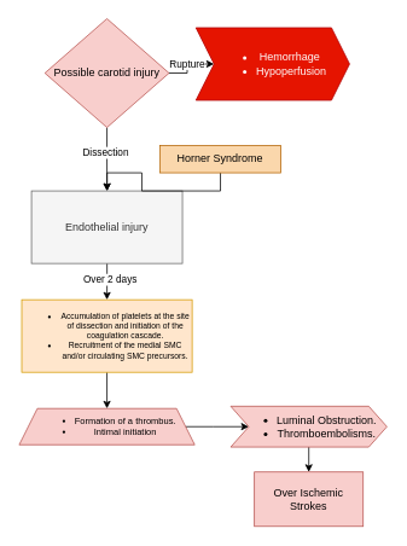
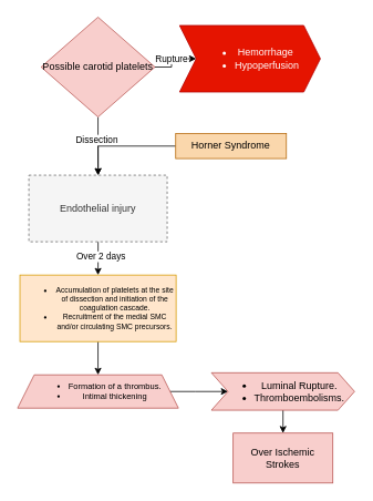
- <mxCell id="5" value="Possible carotid injury" style="rhombus;whiteSpace=wrap;html=1;rounded=0;fillColor=#f8cecc;strokeColor=#b85450;" vertex="1" parent="1"><mxGeometry x="49" y="20" width="137" height="120" as="geometry" /></mxCell>
+ <mxCell id="5" value="Possible carotid platelets" style="rhombus;whiteSpace=wrap;html=1;rounded=0;fillColor=#f8cecc;strokeColor=#b85450;" vertex="1" parent="1"><mxGeometry x="49" y="20" width="137" height="120" as="geometry" /></mxCell>
- <mxCell id="18" value="&lt;span style=&quot;background-color: initial;&quot;&gt;Horner Syndrome&lt;/span&gt;" style="whiteSpace=wrap;html=1;rounded=0;fillColor=#fad7ac;strokeColor=#b46504;" vertex="1" parent="1"><mxGeometry x="176" y="160" width="133.25" height="30" as="geometry" /></mxCell>
+ <mxCell id="18" value="&lt;span style=&quot;background-color: initial;&quot;&gt;Horner Syndrome&lt;/span&gt;" style="whiteSpace=wrap;html=1;rounded=0;fillColor=#fad7ac;strokeColor=#b46504;" vertex="1" parent="1"><mxGeometry x="211" y="160" width="133.25" height="30" as="geometry" /></mxCell>
- <mxCell id="9" value="&lt;span style=&quot;background-color: initial;&quot;&gt;Endothelial injury&lt;/span&gt;" style="whiteSpace=wrap;html=1;rounded=0;fillColor=#f5f5f5;strokeColor=#666666;fontColor=#333333;" vertex="1" parent="1"><mxGeometry x="34.25" y="210" width="166.5" height="80" as="geometry" /></mxCell>
+ <mxCell id="9" value="&lt;span style=&quot;background-color: initial;&quot;&gt;Endothelial injury&lt;/span&gt;" style="whiteSpace=wrap;html=1;rounded=0;fillColor=#f5f5f5;strokeColor=#666666;fontColor=#333333;dashed=1;" vertex="1" parent="1"><mxGeometry x="34.25" y="210" width="166.5" height="80" as="geometry" /></mxCell>
- <mxCell id="13" value="&lt;ul style=&quot;font-size: 10px;&quot;&gt;&lt;li&gt;Formation of a thrombus.&lt;/li&gt;&lt;li&gt;Intimal initiation&lt;/li&gt;&lt;/ul&gt;" style="shape=trapezoid;perimeter=trapezoidPerimeter;whiteSpace=wrap;html=1;fixedSize=1;rounded=0;fillColor=#f8cecc;strokeColor=#b85450;" vertex="1" parent="1"><mxGeometry x="20.71" y="450" width="193.58" height="40" as="geometry" /></mxCell>
+ <mxCell id="13" value="&lt;ul style=&quot;font-size: 10px;&quot;&gt;&lt;li&gt;Formation of a thrombus.&lt;/li&gt;&lt;li&gt;Intimal thickening&lt;/li&gt;&lt;/ul&gt;" style="shape=trapezoid;perimeter=trapezoidPerimeter;whiteSpace=wrap;html=1;fixedSize=1;rounded=0;fillColor=#f8cecc;strokeColor=#b85450;" vertex="1" parent="1"><mxGeometry x="20.71" y="450" width="193.58" height="40" as="geometry" /></mxCell>
- <mxCell id="15" value="&lt;ul&gt;&lt;li&gt;Luminal Obstruction.&lt;/li&gt;&lt;li&gt;Thromboembolisms.&lt;/li&gt;&lt;/ul&gt;" style="shape=step;perimeter=stepPerimeter;whiteSpace=wrap;html=1;fixedSize=1;fillColor=#f8cecc;strokeColor=#b85450;rounded=0;" vertex="1" parent="1"><mxGeometry x="254" y="447.5" width="172.34" height="45" as="geometry" /></mxCell>
+ <mxCell id="15" value="&lt;ul&gt;&lt;li&gt;Luminal Rupture.&lt;/li&gt;&lt;li&gt;Thromboembolisms.&lt;/li&gt;&lt;/ul&gt;" style="shape=step;perimeter=stepPerimeter;whiteSpace=wrap;html=1;fixedSize=1;fillColor=#f8cecc;strokeColor=#b85450;rounded=0;" vertex="1" parent="1"><mxGeometry x="254" y="447.5" width="172.34" height="45" as="geometry" /></mxCell>
